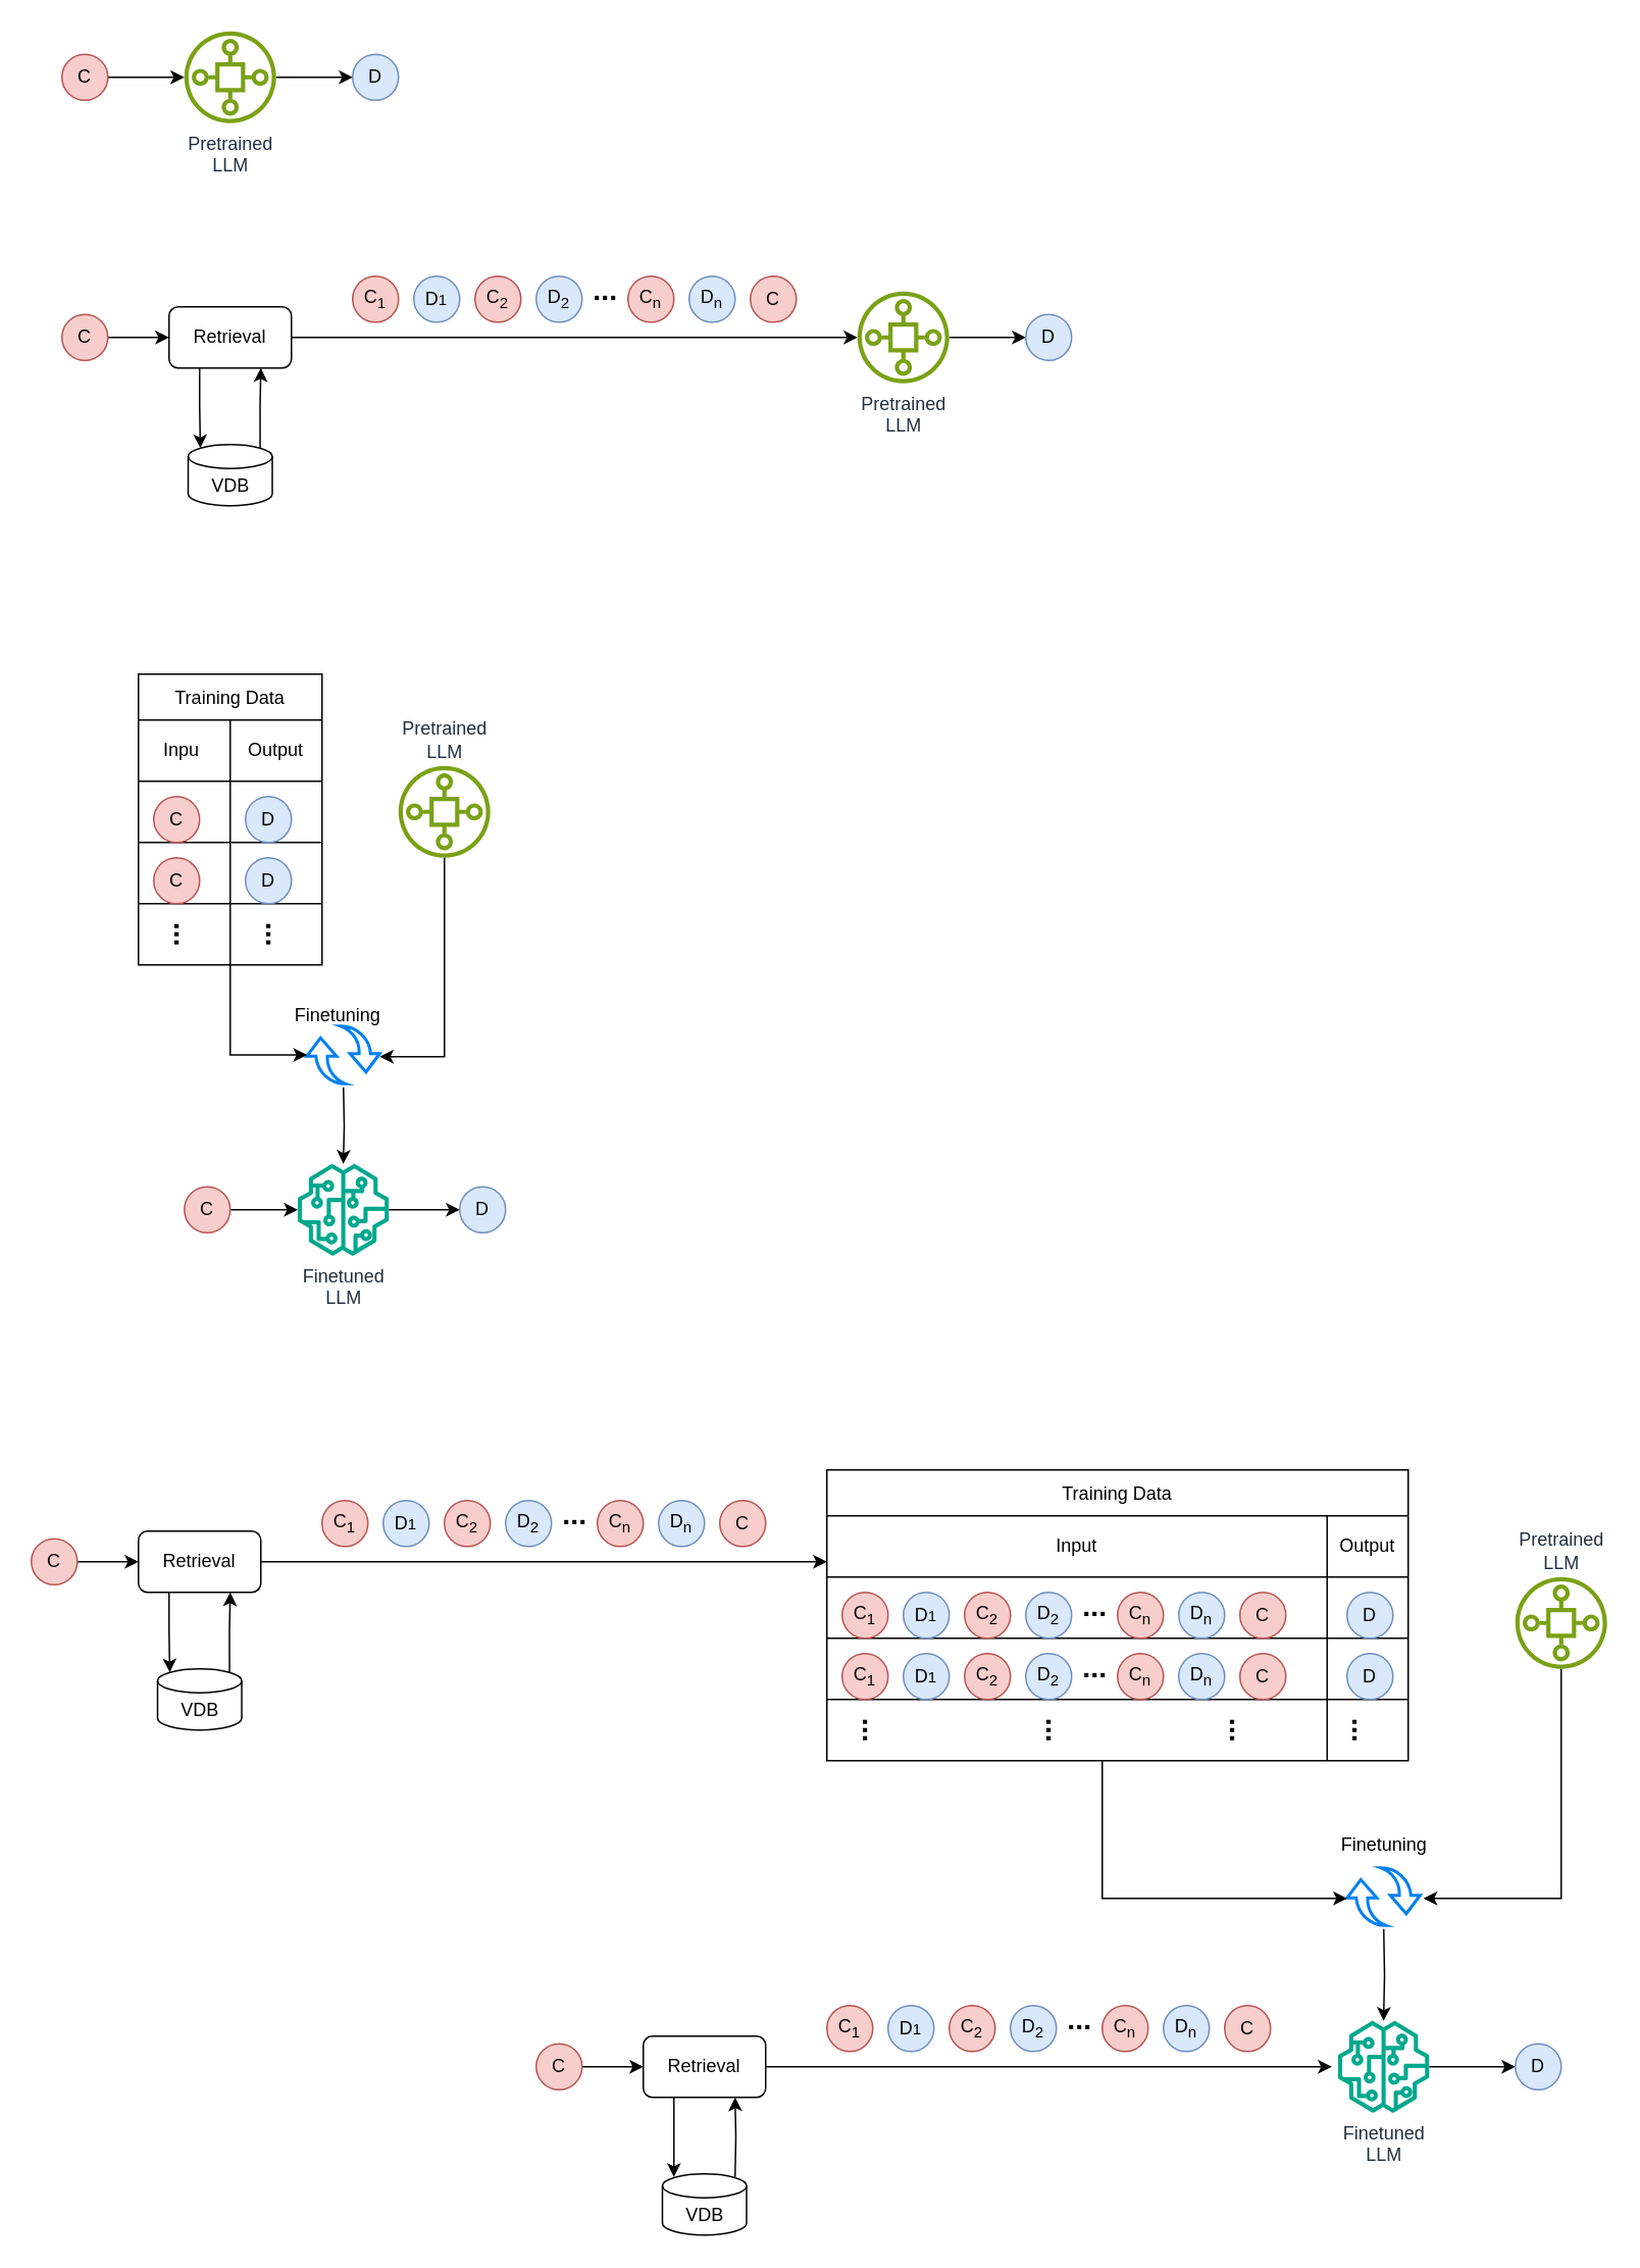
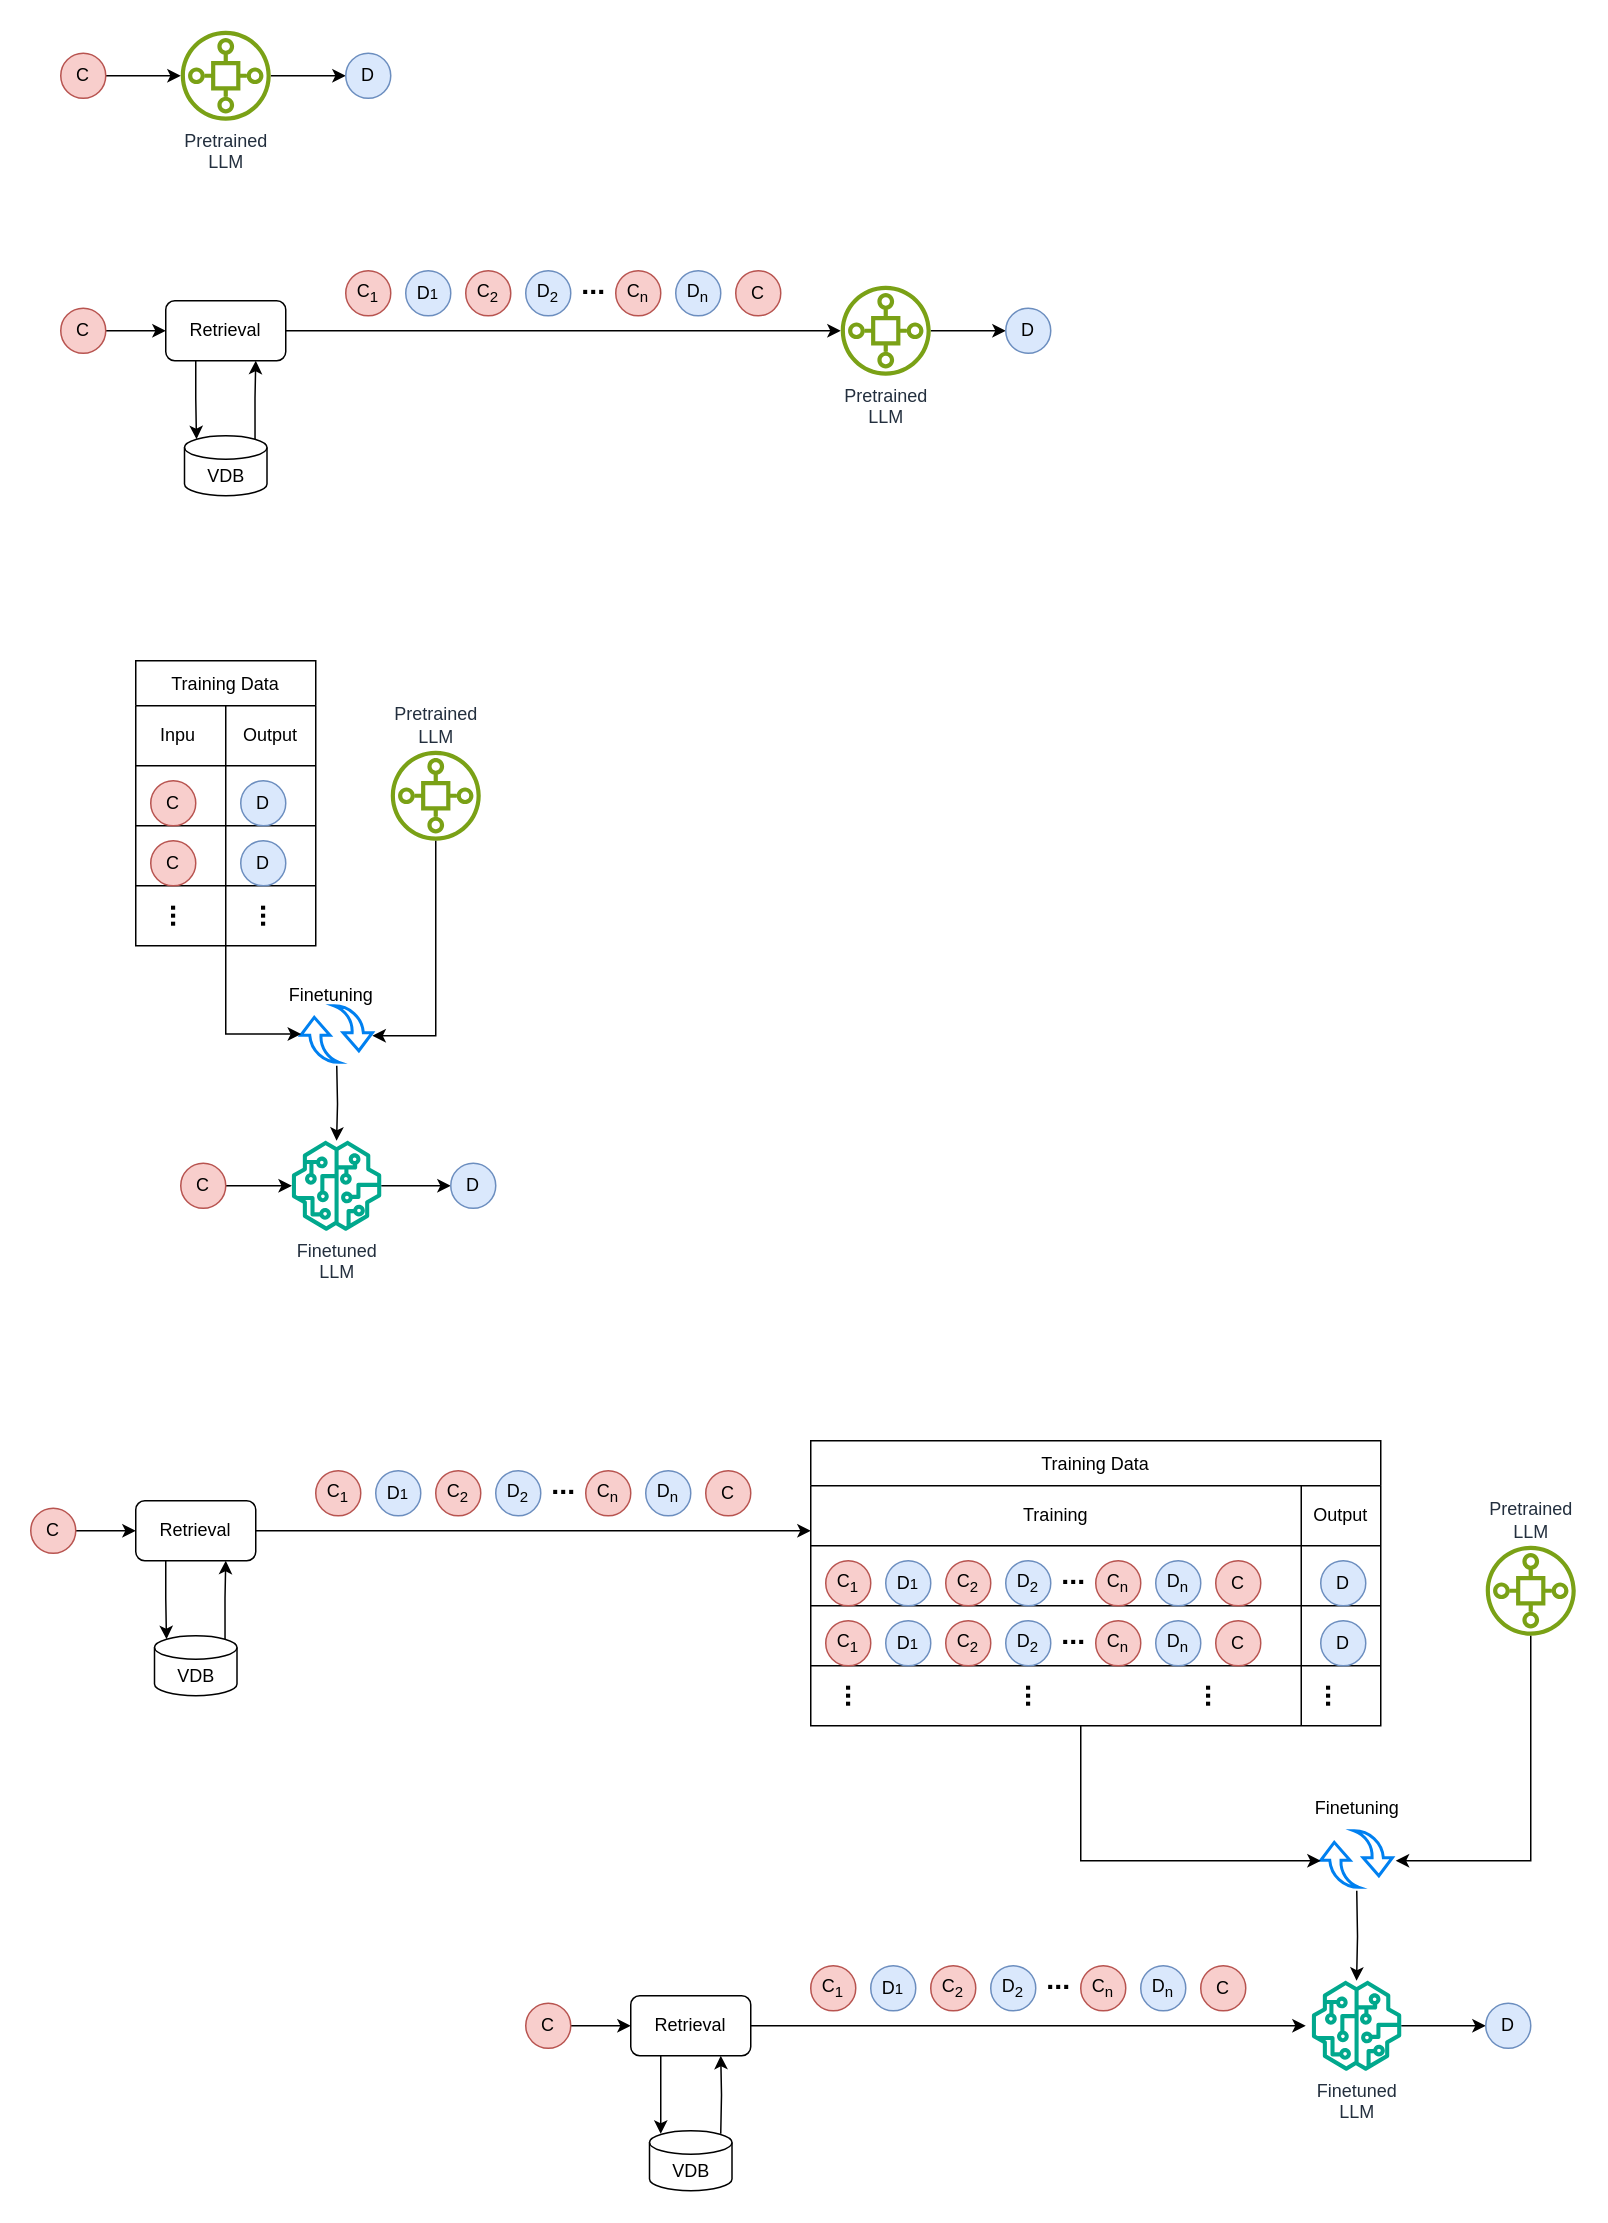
- <mxCell id="54" value="Input" style="shape=partialRectangle;html=1;whiteSpace=wrap;connectable=0;strokeColor=inherit;overflow=hidden;fillColor=none;top=0;left=0;bottom=0;right=0;pointerEvents=1;" vertex="1" parent="53"><mxGeometry width="327" height="40" as="geometry"><mxRectangle width="327" height="40" as="alternateBounds" /></mxGeometry></mxCell>
+ <mxCell id="54" value="Training" style="shape=partialRectangle;html=1;whiteSpace=wrap;connectable=0;strokeColor=inherit;overflow=hidden;fillColor=none;top=0;left=0;bottom=0;right=0;pointerEvents=1;" vertex="1" parent="53"><mxGeometry width="327" height="40" as="geometry"><mxRectangle width="327" height="40" as="alternateBounds" /></mxGeometry></mxCell>
